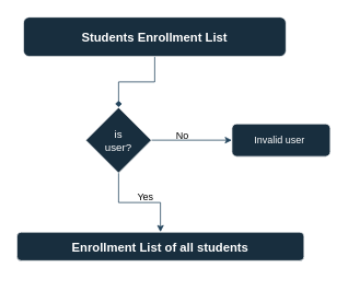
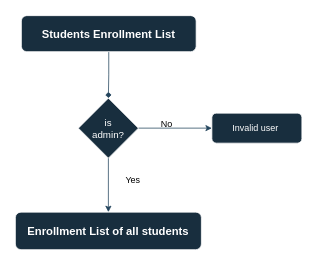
- <mxCell id="3" value="Students Enrollment List" style="rounded=1;whiteSpace=wrap;html=1;fontSize=15;glass=0;strokeWidth=1;shadow=0;labelBackgroundColor=none;fillColor=#182E3E;strokeColor=#FFFFFF;fontColor=#FFFFFF;fontStyle=1" vertex="1" parent="1"><mxGeometry x="28" y="20" width="320" height="48" as="geometry" /></mxCell>
+ <mxCell id="3" value="Students Enrollment List" style="rounded=1;whiteSpace=wrap;html=1;fontSize=15;glass=0;strokeWidth=1;shadow=0;labelBackgroundColor=none;fillColor=#182E3E;strokeColor=#FFFFFF;fontColor=#FFFFFF;fontStyle=1" vertex="1" parent="1"><mxGeometry x="28" y="20" width="233" height="48" as="geometry" /></mxCell>
- <mxCell id="7" value="is &lt;br&gt;user?" style="rhombus;whiteSpace=wrap;html=1;strokeColor=#FFFFFF;fontColor=#FFFFFF;fillColor=#182E3E;fontSize=13;" vertex="1" parent="1"><mxGeometry x="104" y="130" width="80" height="80" as="geometry" /></mxCell>
+ <mxCell id="7" value="is &lt;br&gt;admin?" style="rhombus;whiteSpace=wrap;html=1;strokeColor=#FFFFFF;fontColor=#FFFFFF;fillColor=#182E3E;fontSize=13;" vertex="1" parent="1"><mxGeometry x="104" y="130" width="80" height="80" as="geometry" /></mxCell>
- <mxCell id="9" value="Enrollment List of all students" style="rounded=1;whiteSpace=wrap;html=1;strokeColor=#FFFFFF;fontColor=#FFFFFF;fillColor=#182E3E;fontStyle=1;fontSize=15;" vertex="1" parent="1"><mxGeometry x="20" y="282" width="350" height="35" as="geometry" /></mxCell>
+ <mxCell id="9" value="Enrollment List of all students" style="rounded=1;whiteSpace=wrap;html=1;strokeColor=#FFFFFF;fontColor=#FFFFFF;fillColor=#182E3E;fontStyle=1;fontSize=15;" vertex="1" parent="1"><mxGeometry x="20" y="282" width="248" height="50" as="geometry" /></mxCell>
